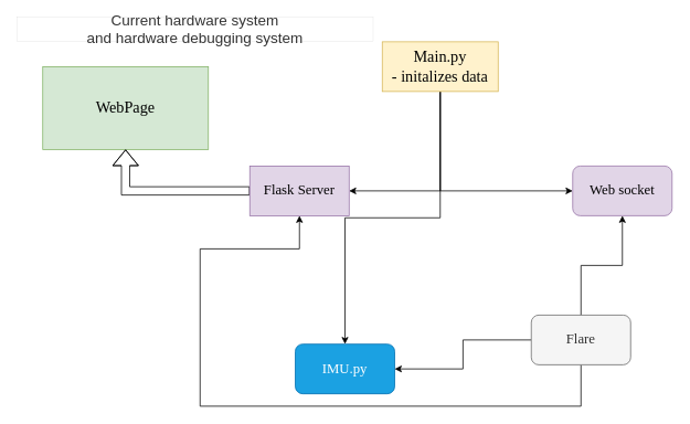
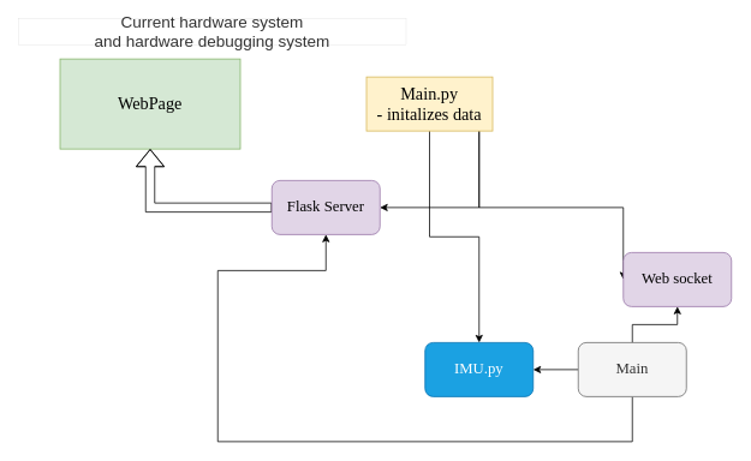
- <mxCell id="6" value="&lt;div&gt;Main.py&lt;/div&gt;&lt;div&gt;- initalizes data&lt;/div&gt;" style="rounded=0;whiteSpace=wrap;html=1;fontSize=19;fontFamily=ubuntu;fontSource=https%3A%2F%2Ffonts.googleapis.com%2Fcss%3Ffamily%3Dubuntu;fillColor=#fff2cc;strokeColor=#d6b656;" vertex="1" parent="1"><mxGeometry x="461" y="50" width="140" height="60" as="geometry" /></mxCell>
+ <mxCell id="6" value="&lt;div&gt;Main.py&lt;/div&gt;&lt;div&gt;- initalizes data&lt;/div&gt;" style="rounded=0;whiteSpace=wrap;html=1;fontSize=19;fontFamily=ubuntu;fontSource=https%3A%2F%2Ffonts.googleapis.com%2Fcss%3Ffamily%3Dubuntu;fillColor=#fff2cc;strokeColor=#d6b656;" vertex="1" parent="1"><mxGeometry x="406" y="85" width="140" height="60" as="geometry" /></mxCell>
- <mxCell id="2" value="WebPage" style="rounded=0;whiteSpace=wrap;html=1;fontSize=19;fontFamily=ubuntu;fontSource=https%3A%2F%2Ffonts.googleapis.com%2Fcss%3Ffamily%3Dubuntu;fillColor=#d5e8d4;strokeColor=#82b366;" vertex="1" parent="1"><mxGeometry x="51" y="80" width="200" height="100" as="geometry" /></mxCell>
+ <mxCell id="2" value="WebPage" style="rounded=0;whiteSpace=wrap;html=1;fontSize=19;fontFamily=ubuntu;fontSource=https%3A%2F%2Ffonts.googleapis.com%2Fcss%3Ffamily%3Dubuntu;fillColor=#d5e8d4;strokeColor=#82b366;" vertex="1" parent="1"><mxGeometry x="66" y="65" width="200" height="100" as="geometry" /></mxCell>
- <mxCell id="9" value="Flask Server" style="whiteSpace=wrap;html=1;fontSize=17;fontFamily=ubuntu;fontSource=https%3A%2F%2Ffonts.googleapis.com%2Fcss%3Ffamily%3Dubuntu;fillColor=#e1d5e7;strokeColor=#9673a6;rounded=0;" vertex="1" parent="1"><mxGeometry x="301" y="200" width="120" height="60" as="geometry" /></mxCell>
+ <mxCell id="9" value="Flask Server" style="rounded=1;whiteSpace=wrap;html=1;fontSize=17;fontFamily=ubuntu;fontSource=https%3A%2F%2Ffonts.googleapis.com%2Fcss%3Ffamily%3Dubuntu;fillColor=#e1d5e7;strokeColor=#9673a6;" vertex="1" parent="1"><mxGeometry x="301" y="200" width="120" height="60" as="geometry" /></mxCell>
- <mxCell id="10" value="Web socket" style="rounded=1;whiteSpace=wrap;html=1;fontSize=17;fontFamily=ubuntu;fontSource=https%3A%2F%2Ffonts.googleapis.com%2Fcss%3Ffamily%3Dubuntu;fillColor=#e1d5e7;strokeColor=#9673a6;" vertex="1" parent="1"><mxGeometry x="691" y="200" width="120" height="60" as="geometry" /></mxCell>
+ <mxCell id="10" value="Web socket" style="rounded=1;whiteSpace=wrap;html=1;fontSize=17;fontFamily=ubuntu;fontSource=https%3A%2F%2Ffonts.googleapis.com%2Fcss%3Ffamily%3Dubuntu;fillColor=#e1d5e7;strokeColor=#9673a6;" vertex="1" parent="1"><mxGeometry x="691" y="280" width="120" height="60" as="geometry" /></mxCell>
- <mxCell id="15" value="Flare" style="rounded=1;whiteSpace=wrap;html=1;fontSize=17;fontFamily=ubuntu;fontSource=https%3A%2F%2Ffonts.googleapis.com%2Fcss%3Ffamily%3Dubuntu;fillColor=#f5f5f5;strokeColor=#666666;fontColor=#333333;" vertex="1" parent="1"><mxGeometry x="641" y="380" width="120" height="60" as="geometry" /></mxCell>
+ <mxCell id="15" value="Main" style="rounded=1;whiteSpace=wrap;html=1;fontSize=17;fontFamily=ubuntu;fontSource=https%3A%2F%2Ffonts.googleapis.com%2Fcss%3Ffamily%3Dubuntu;fillColor=#f5f5f5;strokeColor=#666666;fontColor=#333333;" vertex="1" parent="1"><mxGeometry x="641" y="380" width="120" height="60" as="geometry" /></mxCell>
- <mxCell id="11" value="&lt;div&gt;IMU.py&lt;/div&gt;" style="rounded=1;whiteSpace=wrap;html=1;fontSize=17;fontFamily=ubuntu;fontSource=https%3A%2F%2Ffonts.googleapis.com%2Fcss%3Ffamily%3Dubuntu;fillColor=#1ba1e2;fontColor=#ffffff;strokeColor=#006EAF;" vertex="1" parent="1"><mxGeometry x="356" y="415" width="120" height="60" as="geometry" /></mxCell>
+ <mxCell id="11" value="&lt;div&gt;IMU.py&lt;/div&gt;" style="rounded=1;whiteSpace=wrap;html=1;fontSize=17;fontFamily=ubuntu;fontSource=https%3A%2F%2Ffonts.googleapis.com%2Fcss%3Ffamily%3Dubuntu;fillColor=#1ba1e2;fontColor=#ffffff;strokeColor=#006EAF;" vertex="1" parent="1"><mxGeometry x="471" y="380" width="120" height="60" as="geometry" /></mxCell>
